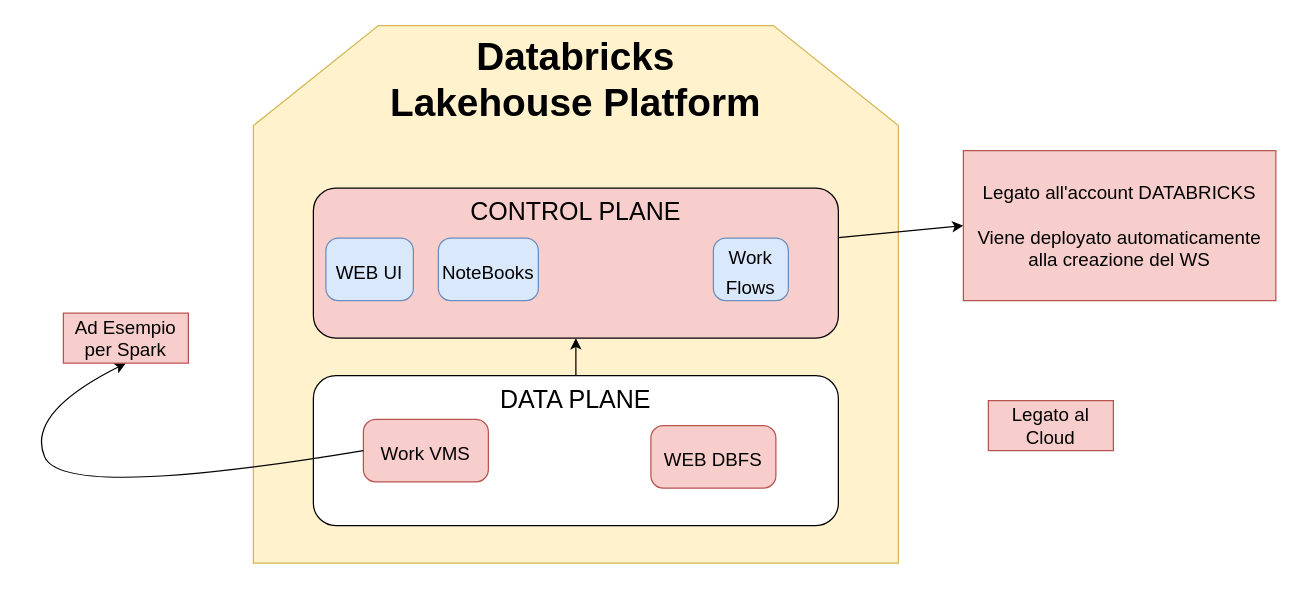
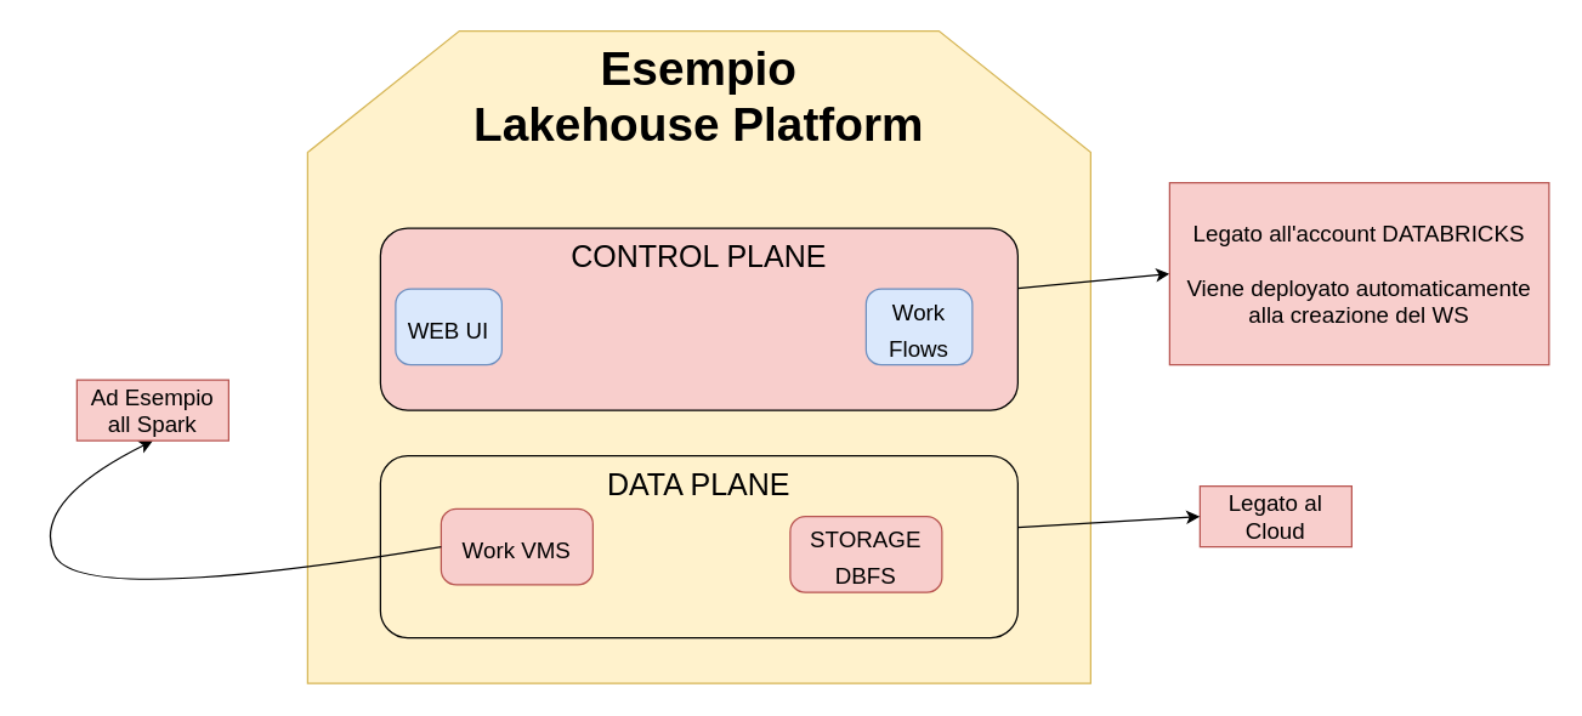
- <mxCell id="2" value="Databricks&lt;br style=&quot;font-size: 31px;&quot;&gt;Lakehouse Platform" style="shape=loopLimit;whiteSpace=wrap;html=1;size=100;verticalAlign=top;fontStyle=1;fontSize=31;fillColor=#fff2cc;strokeColor=#d6b656;" vertex="1" parent="1"><mxGeometry x="202" y="20" width="516" height="430" as="geometry" /></mxCell>
+ <mxCell id="2" value="Esempio&lt;br style=&quot;font-size: 31px;&quot;&gt;Lakehouse Platform" style="shape=loopLimit;whiteSpace=wrap;html=1;size=100;verticalAlign=top;fontStyle=1;fontSize=31;fillColor=#fff2cc;strokeColor=#d6b656;" vertex="1" parent="1"><mxGeometry x="202" y="20" width="516" height="430" as="geometry" /></mxCell>
- <mxCell id="8" value="&lt;font style=&quot;font-size: 15px;&quot;&gt;NoteBooks&lt;/font&gt;" style="html=1;outlineConnect=0;whiteSpace=wrap;fillColor=#dae8fc;shape=mxgraph.archimate3.application;archiType=rounded;fontSize=20;strokeColor=#6c8ebf;" vertex="1" parent="1"><mxGeometry x="350" y="190" width="80" height="50" as="geometry" /></mxCell>
- <mxCell id="7" value="&lt;font style=&quot;font-size: 15px;&quot;&gt;Work Flows&lt;/font&gt;" style="html=1;outlineConnect=0;whiteSpace=wrap;fillColor=#dae8fc;shape=mxgraph.archimate3.application;archiType=rounded;fontSize=20;strokeColor=#6c8ebf;" vertex="1" parent="1"><mxGeometry x="570" y="190" width="60" height="50" as="geometry" /></mxCell>
+ <mxCell id="7" value="&lt;font style=&quot;font-size: 15px;&quot;&gt;Work Flows&lt;/font&gt;" style="html=1;outlineConnect=0;whiteSpace=wrap;fillColor=#dae8fc;shape=mxgraph.archimate3.application;archiType=rounded;fontSize=20;strokeColor=#6c8ebf;" vertex="1" parent="1"><mxGeometry x="570" y="190" width="70" height="50" as="geometry" /></mxCell>
- <mxCell id="12" value="Ad Esempio per Spark" style="text;html=1;strokeColor=#b85450;fillColor=#f8cecc;align=center;verticalAlign=middle;whiteSpace=wrap;rounded=0;fontSize=15;" vertex="1" parent="1"><mxGeometry x="50" y="250" width="100" height="40" as="geometry" /></mxCell>
+ <mxCell id="12" value="Ad Esempio all Spark" style="text;html=1;strokeColor=#b85450;fillColor=#f8cecc;align=center;verticalAlign=middle;whiteSpace=wrap;rounded=0;fontSize=15;" vertex="1" parent="1"><mxGeometry x="50" y="250" width="100" height="40" as="geometry" /></mxCell>
- <mxCell id="14" value="" style="endArrow=classic;html=1;rounded=0;fontSize=15;" edge="1" parent="1" source="5" target="4"><mxGeometry width="50" height="50" relative="1" as="geometry"><mxPoint x="770" y="470" as="sourcePoint" /><mxPoint x="820" y="420" as="targetPoint" /></mxGeometry></mxCell>
+ <mxCell id="14" value="" style="endArrow=classic;html=1;rounded=0;fontSize=15;entryX=0;entryY=0.5;entryDx=0;entryDy=0;" edge="1" parent="1" source="5" target="13"><mxGeometry width="50" height="50" relative="1" as="geometry"><mxPoint x="770" y="470" as="sourcePoint" /><mxPoint x="820" y="420" as="targetPoint" /></mxGeometry></mxCell>
- <mxCell id="5" value="DATA PLANE" style="rounded=1;whiteSpace=wrap;html=1;fontSize=20;verticalAlign=top;" vertex="1" parent="1"><mxGeometry x="250" y="300" width="420" height="120" as="geometry" /></mxCell>
+ <mxCell id="5" value="DATA PLANE" style="rounded=1;whiteSpace=wrap;html=1;fontSize=20;verticalAlign=top;fillColor=#fff2cc;" vertex="1" parent="1"><mxGeometry x="250" y="300" width="420" height="120" as="geometry" /></mxCell>
- <mxCell id="10" value="&lt;font style=&quot;font-size: 15px;&quot;&gt;WEB DBFS&lt;/font&gt;" style="html=1;outlineConnect=0;whiteSpace=wrap;fillColor=#f8cecc;shape=mxgraph.archimate3.application;archiType=rounded;fontSize=20;strokeColor=#b85450;" vertex="1" parent="1"><mxGeometry x="520" y="340" width="100" height="50" as="geometry" /></mxCell>
+ <mxCell id="10" value="&lt;font style=&quot;font-size: 15px;&quot;&gt;STORAGE DBFS&lt;/font&gt;" style="html=1;outlineConnect=0;whiteSpace=wrap;fillColor=#f8cecc;shape=mxgraph.archimate3.application;archiType=rounded;fontSize=20;strokeColor=#b85450;" vertex="1" parent="1"><mxGeometry x="520" y="340" width="100" height="50" as="geometry" /></mxCell>
